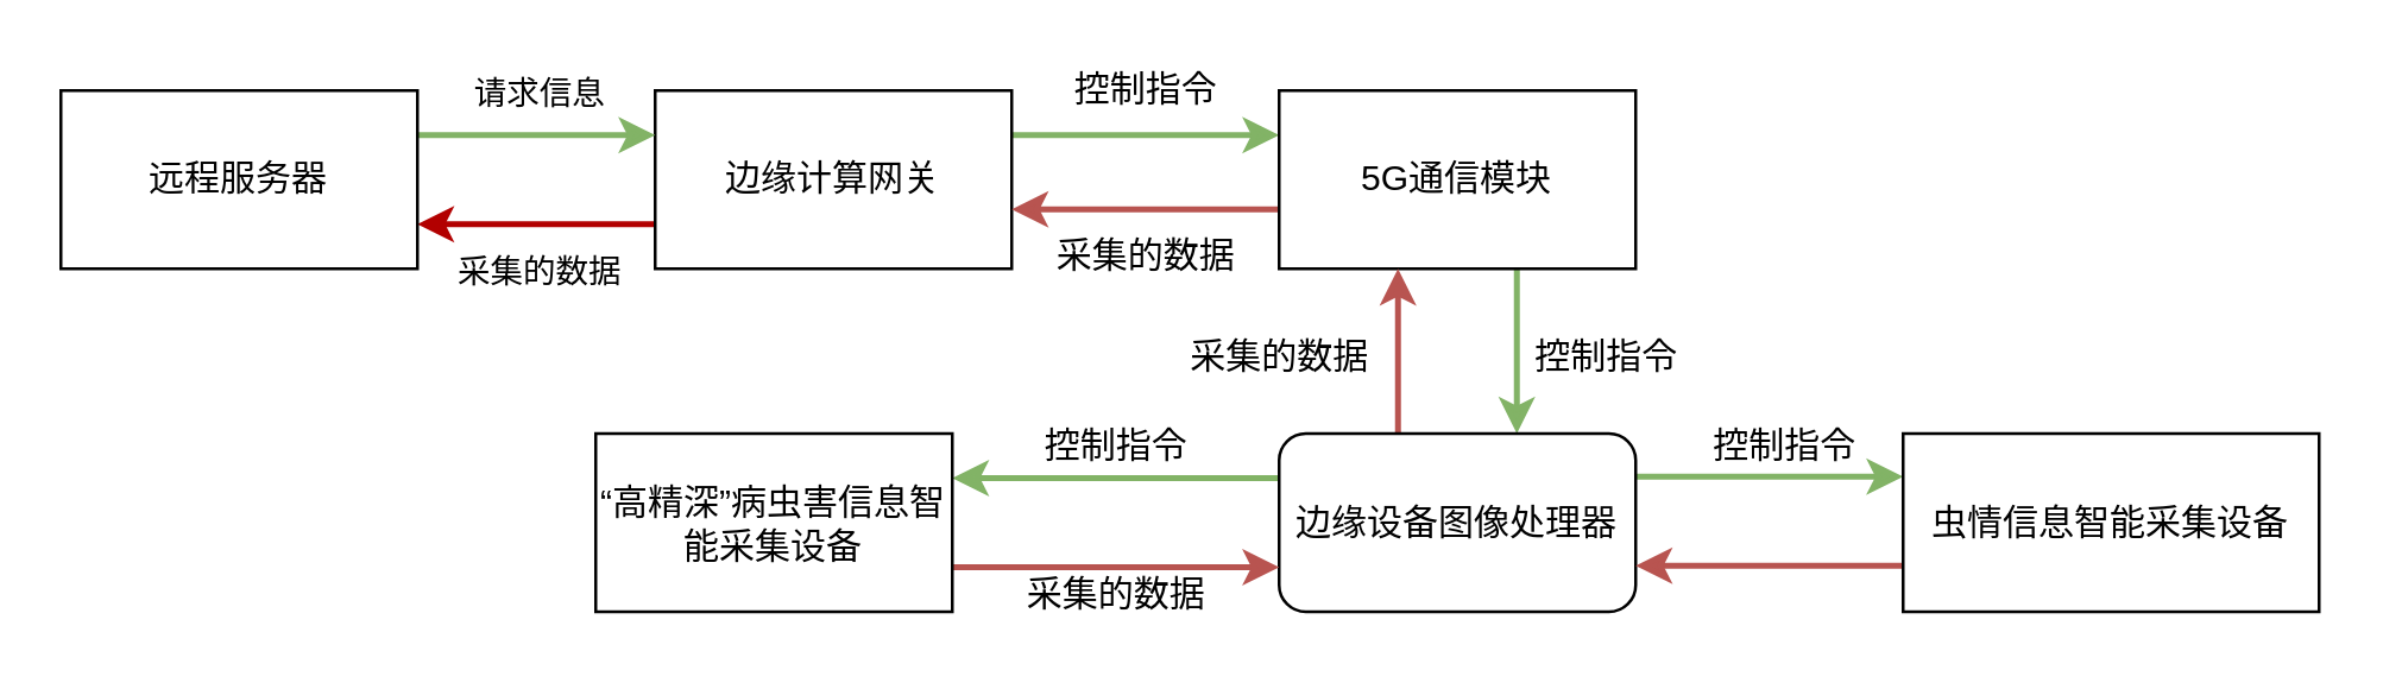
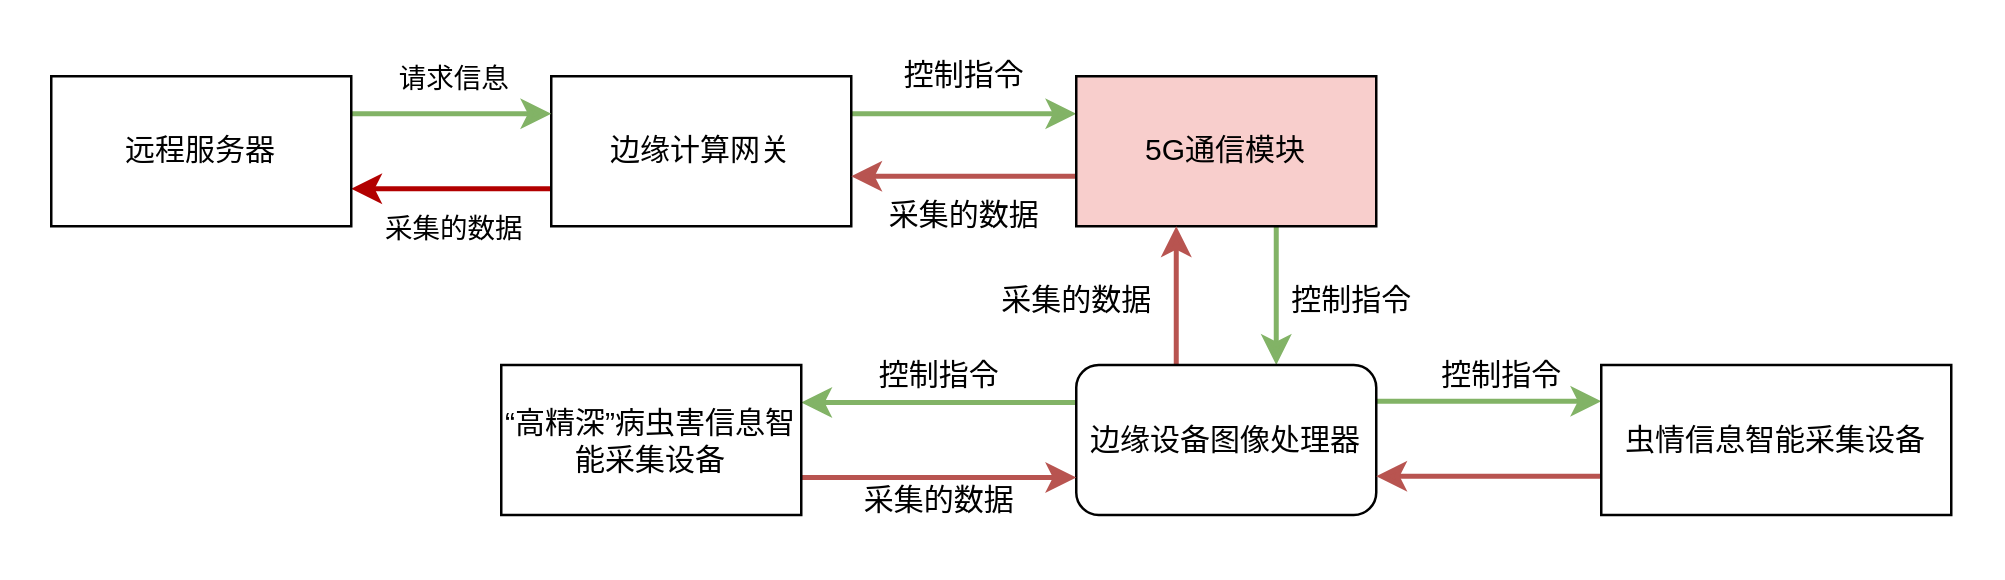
- <mxCell id="11" value="5G通信模块" style="rounded=0;whiteSpace=wrap;html=1;" vertex="1" parent="1"><mxGeometry x="430" y="30" width="120" height="60" as="geometry" /></mxCell>
+ <mxCell id="11" value="5G通信模块" style="rounded=0;whiteSpace=wrap;html=1;fillColor=#f8cecc;" vertex="1" parent="1"><mxGeometry x="430" y="30" width="120" height="60" as="geometry" /></mxCell>
